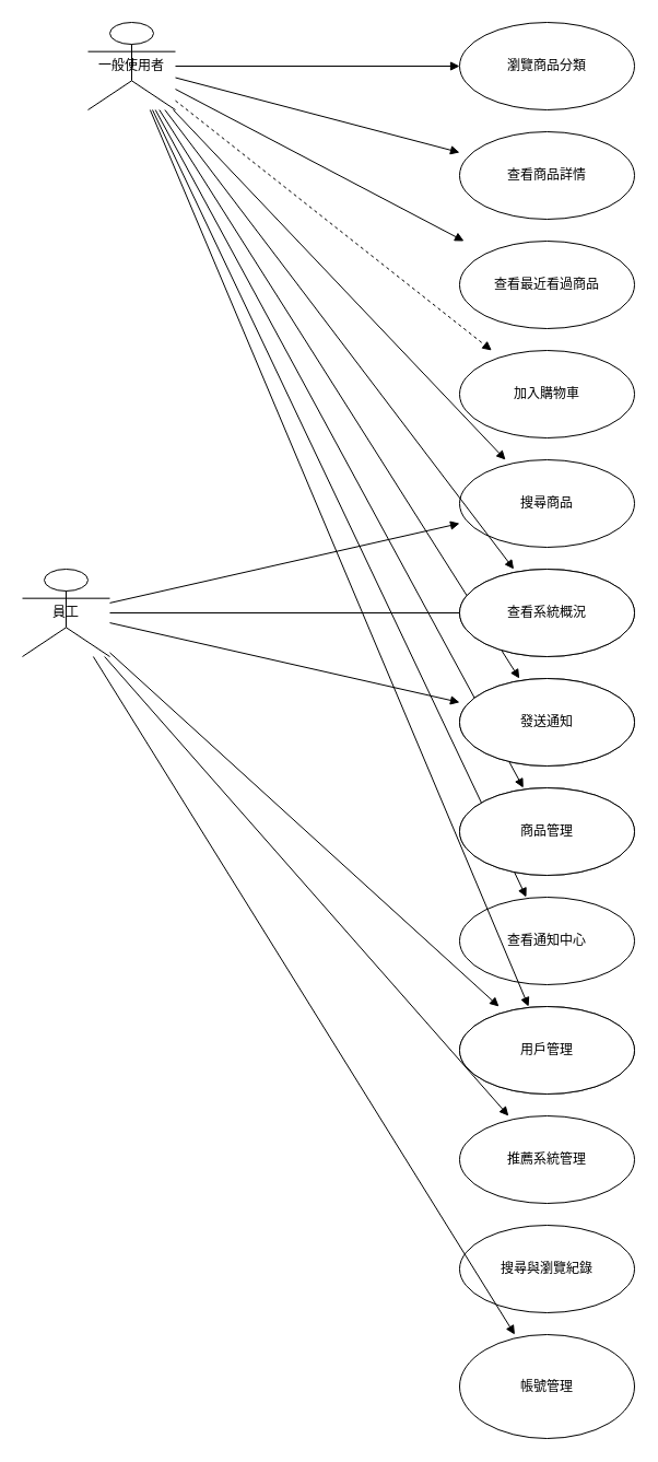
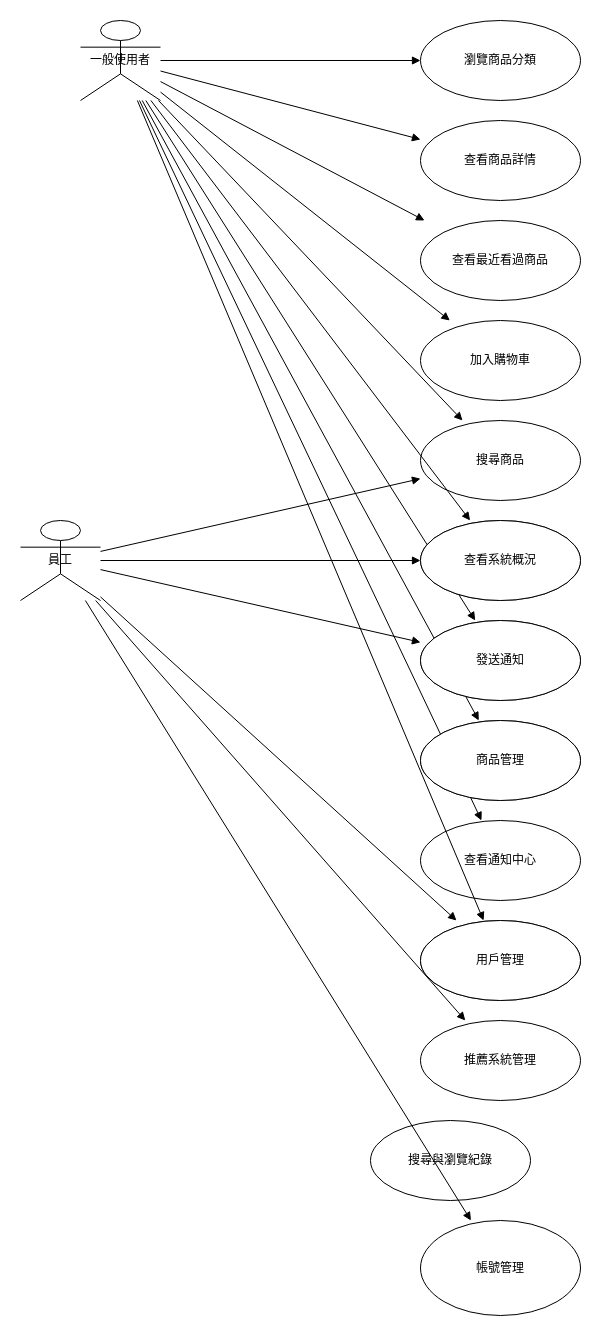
- <mxCell id="10" edge="1" parent="1" source="2" target="9" style="endArrow=block;dashed=1;"><mxGeometry relative="1" as="geometry" /></mxCell>
+ <mxCell id="10" edge="1" parent="1" source="2" target="9" style="endArrow=block;"><mxGeometry relative="1" as="geometry" /></mxCell>
- <mxCell id="25" edge="1" parent="1" source="23" target="24" style="endArrow=none;"><mxGeometry relative="1" as="geometry" /></mxCell>
+ <mxCell id="25" edge="1" parent="1" source="23" target="24" style="endArrow=block;"><mxGeometry relative="1" as="geometry" /></mxCell>
- <mxCell id="34" value="搜尋與瀏覽紀錄" style="shape=ellipse;whiteSpace=wrap;html=1;" vertex="1" parent="1"><mxGeometry x="420" y="1120" width="160" height="80" as="geometry" /></mxCell>
+ <mxCell id="34" value="搜尋與瀏覽紀錄" style="shape=ellipse;whiteSpace=wrap;html=1;" vertex="1" parent="1"><mxGeometry x="370" y="1120" width="160" height="80" as="geometry" /></mxCell>
